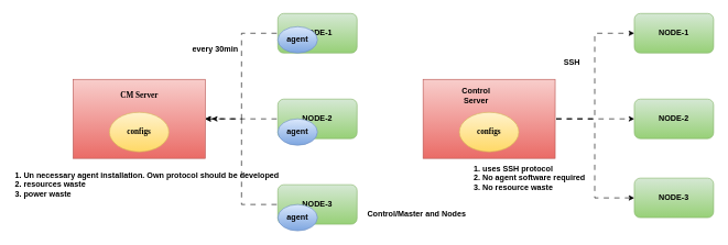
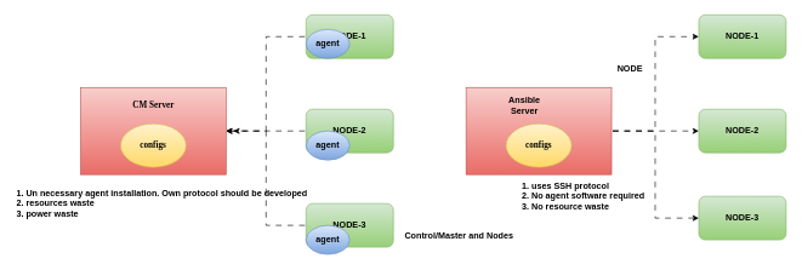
- <mxCell id="11" value="&lt;b&gt;every 30min&lt;/b&gt;" style="text;html=1;align=center;verticalAlign=middle;resizable=0;points=[];autosize=1;strokeColor=none;fillColor=none;" vertex="1" parent="1"><mxGeometry x="280" y="60" width="90" height="30" as="geometry" /></mxCell>
- <mxCell id="26" value="&lt;b&gt;SSH&lt;/b&gt;" style="text;html=1;align=center;verticalAlign=middle;resizable=0;points=[];autosize=1;strokeColor=none;fillColor=none;" vertex="1" parent="1"><mxGeometry x="840" y="80" width="50" height="30" as="geometry" /></mxCell>
+ <mxCell id="26" value="&lt;b&gt;NODE&lt;/b&gt;" style="text;html=1;align=center;verticalAlign=middle;resizable=0;points=[];autosize=1;strokeColor=none;fillColor=none;" vertex="1" parent="1"><mxGeometry x="840" y="80" width="50" height="30" as="geometry" /></mxCell>
- <mxCell id="21" value="&lt;b style=&quot;text-wrap-mode: wrap;&quot;&gt;Control Server&lt;/b&gt;" style="text;html=1;align=center;verticalAlign=middle;resizable=0;points=[];autosize=1;strokeColor=none;fillColor=none;" vertex="1" parent="1"><mxGeometry x="665" y="130" width="110" height="30" as="geometry" /></mxCell>
+ <mxCell id="21" value="&lt;b style=&quot;text-wrap-mode: wrap;&quot;&gt;Ansible Server&lt;/b&gt;" style="text;html=1;align=center;verticalAlign=middle;resizable=0;points=[];autosize=1;strokeColor=none;fillColor=none;" vertex="1" parent="1"><mxGeometry x="665" y="130" width="110" height="30" as="geometry" /></mxCell>
